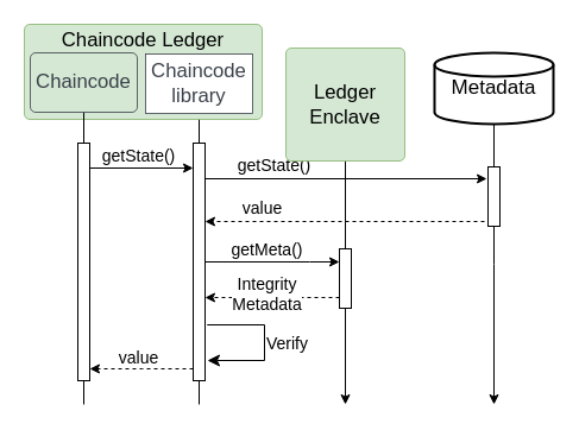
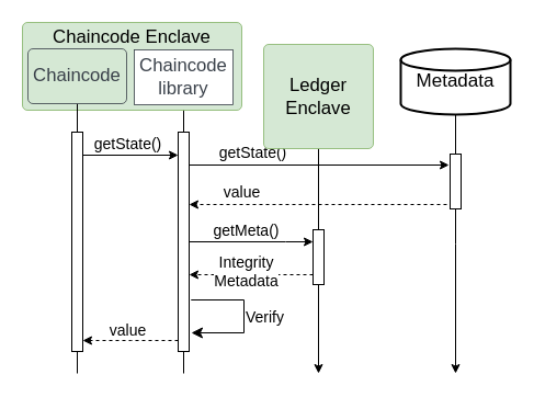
- <mxCell id="3" value="Chaincode Ledger&lt;br&gt;&lt;br&gt;&lt;br&gt;&lt;br&gt;&lt;br&gt;&lt;br&gt;" style="html=1;overflow=block;blockSpacing=1;whiteSpace=wrap;fontSize=16.7;spacing=3.8;strokeColor=#82b366;strokeOpacity=100;fillOpacity=100;rounded=1;absoluteArcSize=1;arcSize=9;fillColor=#d5e8d4;strokeWidth=0.8;lucidId=cE2Tn4evAp3L;" parent="1" vertex="1"><mxGeometry x="20" y="20" width="200" height="80" as="geometry" /></mxCell>
+ <mxCell id="3" value="Chaincode Enclave&lt;br&gt;&lt;br&gt;&lt;br&gt;&lt;br&gt;&lt;br&gt;&lt;br&gt;" style="html=1;overflow=block;blockSpacing=1;whiteSpace=wrap;fontSize=16.7;spacing=3.8;strokeColor=#82b366;strokeOpacity=100;fillOpacity=100;rounded=1;absoluteArcSize=1;arcSize=9;fillColor=#d5e8d4;strokeWidth=0.8;lucidId=cE2Tn4evAp3L;" parent="1" vertex="1"><mxGeometry x="20" y="20" width="200" height="80" as="geometry" /></mxCell>
